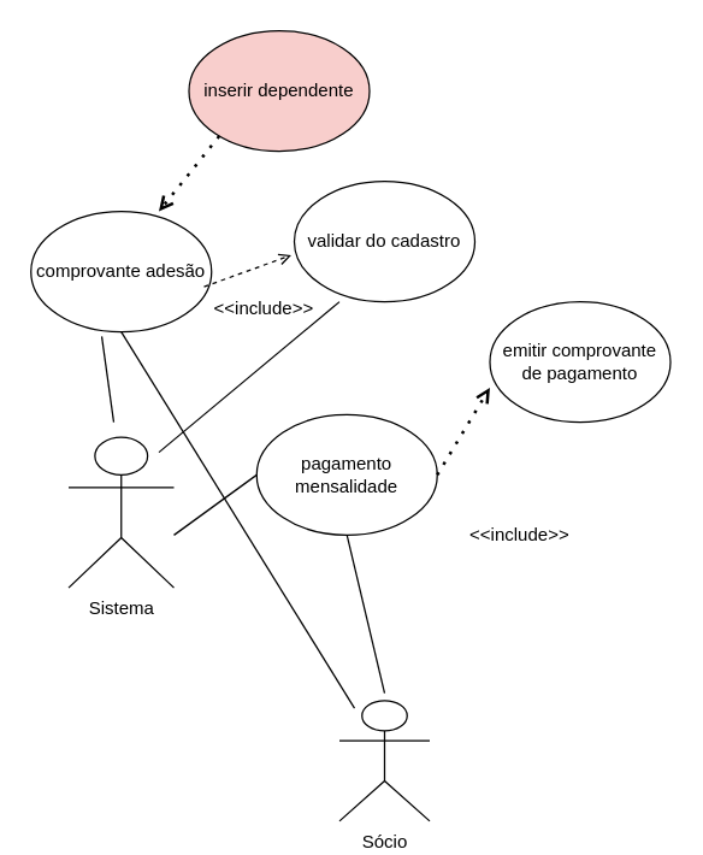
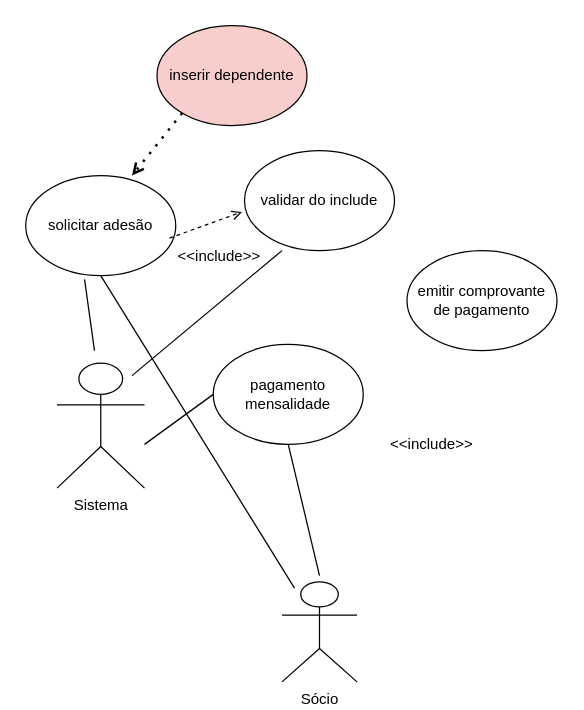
- <mxCell id="7" value="&lt;font style=&quot;vertical-align: inherit;&quot;&gt;&lt;font style=&quot;vertical-align: inherit;&quot;&gt;validar do cadastro&lt;/font&gt;&lt;/font&gt;" style="ellipse;whiteSpace=wrap;html=1;" parent="1" vertex="1"><mxGeometry x="195" y="120" width="120" height="80" as="geometry" /></mxCell>
+ <mxCell id="7" value="&lt;font style=&quot;vertical-align: inherit;&quot;&gt;&lt;font style=&quot;vertical-align: inherit;&quot;&gt;validar do include&lt;/font&gt;&lt;/font&gt;" style="ellipse;whiteSpace=wrap;html=1;" parent="1" vertex="1"><mxGeometry x="195" y="120" width="120" height="80" as="geometry" /></mxCell>
- <mxCell id="3" value="&lt;font style=&quot;vertical-align: inherit;&quot;&gt;&lt;font style=&quot;vertical-align: inherit;&quot;&gt;&lt;font style=&quot;vertical-align: inherit;&quot;&gt;&lt;font style=&quot;vertical-align: inherit;&quot;&gt;&lt;font style=&quot;vertical-align: inherit;&quot;&gt;&lt;font style=&quot;vertical-align: inherit;&quot;&gt;&lt;font style=&quot;vertical-align: inherit;&quot;&gt;&lt;font style=&quot;vertical-align: inherit;&quot;&gt;comprovante adesão&lt;/font&gt;&lt;/font&gt;&lt;/font&gt;&lt;/font&gt;&lt;/font&gt;&lt;/font&gt;&lt;/font&gt;&lt;/font&gt;" style="ellipse;whiteSpace=wrap;html=1;" parent="1" vertex="1"><mxGeometry x="20" y="140" width="120" height="80" as="geometry" /></mxCell>
+ <mxCell id="3" value="&lt;font style=&quot;vertical-align: inherit;&quot;&gt;&lt;font style=&quot;vertical-align: inherit;&quot;&gt;&lt;font style=&quot;vertical-align: inherit;&quot;&gt;&lt;font style=&quot;vertical-align: inherit;&quot;&gt;&lt;font style=&quot;vertical-align: inherit;&quot;&gt;&lt;font style=&quot;vertical-align: inherit;&quot;&gt;&lt;font style=&quot;vertical-align: inherit;&quot;&gt;&lt;font style=&quot;vertical-align: inherit;&quot;&gt;solicitar adesão&lt;/font&gt;&lt;/font&gt;&lt;/font&gt;&lt;/font&gt;&lt;/font&gt;&lt;/font&gt;&lt;/font&gt;&lt;/font&gt;" style="ellipse;whiteSpace=wrap;html=1;" parent="1" vertex="1"><mxGeometry x="20" y="140" width="120" height="80" as="geometry" /></mxCell>
- <mxCell id="11" value="" style="endArrow=open;dashed=1;html=1;dashPattern=1 3;strokeWidth=2;rounded=0;exitX=1;exitY=0.5;exitDx=0;exitDy=0;entryX=0;entryY=0.713;entryDx=0;entryDy=0;entryPerimeter=0;endFill=0;" parent="1" source="6" target="10" edge="1"><mxGeometry width="50" height="50" relative="1" as="geometry"><mxPoint x="365" y="380" as="sourcePoint" /><mxPoint x="415" y="330" as="targetPoint" /></mxGeometry></mxCell>
